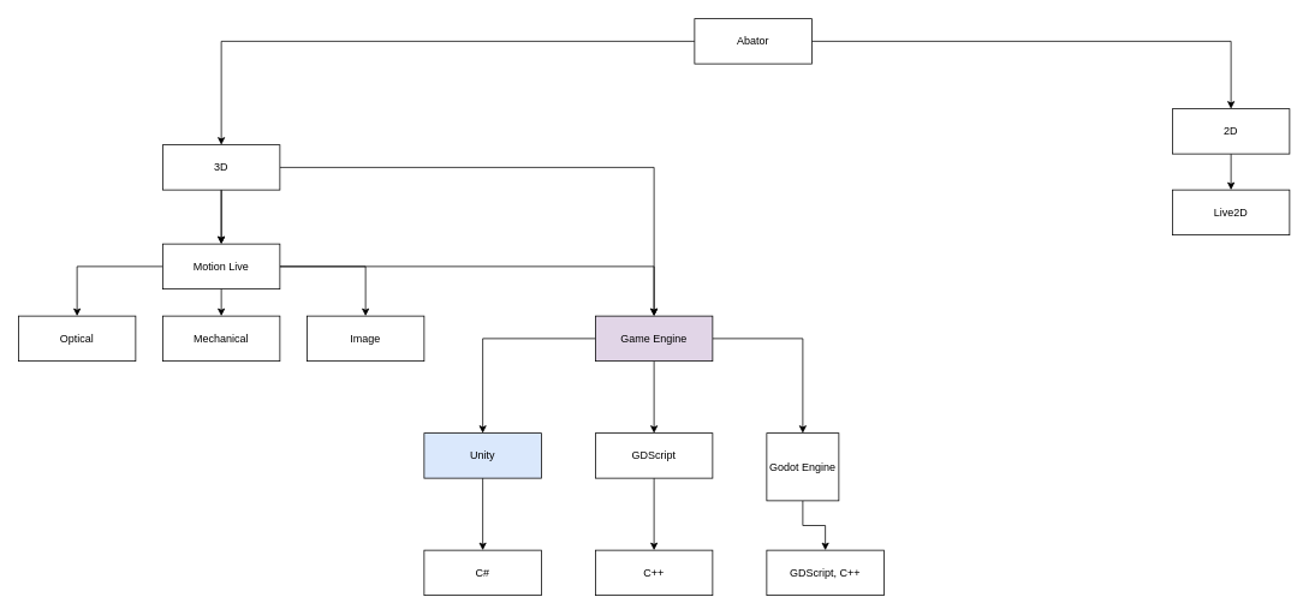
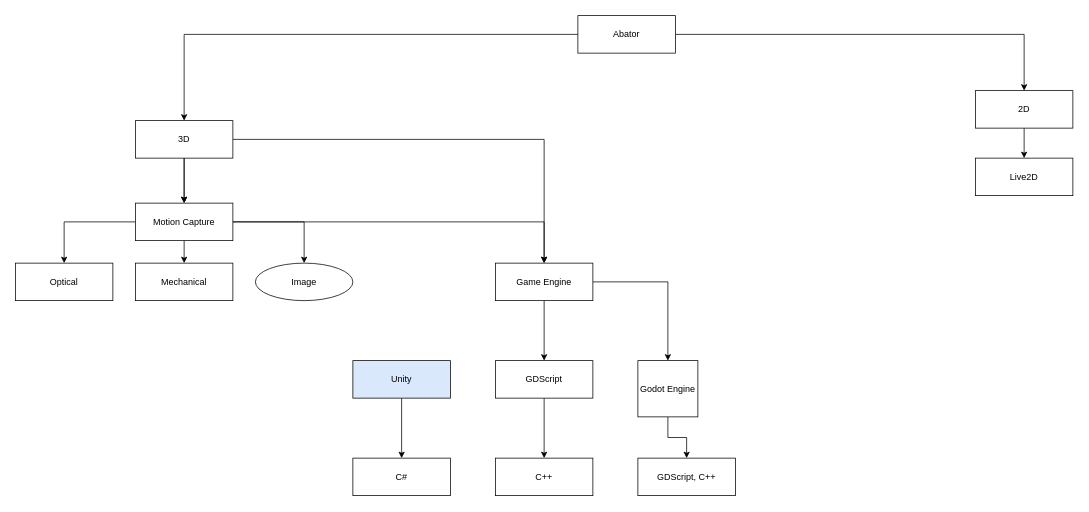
- <mxCell id="16" value="Motion Live" style="rounded=0;whiteSpace=wrap;html=1;" parent="1" vertex="1"><mxGeometry x="180" y="270" width="130" height="50" as="geometry" /></mxCell>
+ <mxCell id="16" value="Motion Capture" style="rounded=0;whiteSpace=wrap;html=1;" parent="1" vertex="1"><mxGeometry x="180" y="270" width="130" height="50" as="geometry" /></mxCell>
- <mxCell id="32" value="Image" style="rounded=0;whiteSpace=wrap;html=1;" vertex="1" parent="1"><mxGeometry x="340" y="350" width="130" height="50" as="geometry" /></mxCell>
+ <mxCell id="32" value="Image" style="ellipse;whiteSpace=wrap;html=1;" vertex="1" parent="1"><mxGeometry x="340" y="350" width="130" height="50" as="geometry" /></mxCell>
- <mxCell id="20" value="Game Engine" style="rounded=0;whiteSpace=wrap;html=1;fillColor=#e1d5e7;" parent="1" vertex="1"><mxGeometry x="660" y="350" width="130" height="50" as="geometry" /></mxCell>
+ <mxCell id="20" value="Game Engine" style="rounded=0;whiteSpace=wrap;html=1;" parent="1" vertex="1"><mxGeometry x="660" y="350" width="130" height="50" as="geometry" /></mxCell>
- <mxCell id="17" value="" style="edgeStyle=orthogonalEdgeStyle;rounded=0;orthogonalLoop=1;jettySize=auto;html=1;" parent="1" source="20" target="22" edge="1"><mxGeometry relative="1" as="geometry" /></mxCell>
